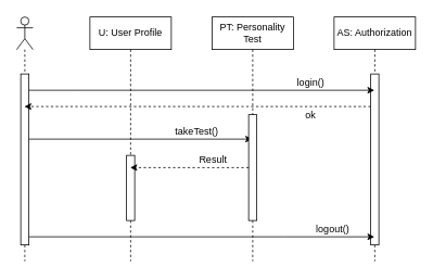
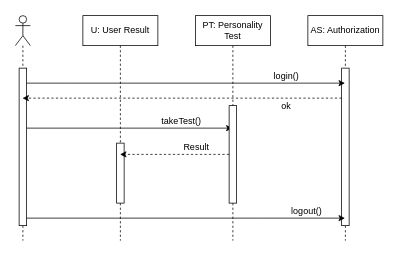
- <mxCell id="2" value="U: User Profile" style="shape=umlLifeline;perimeter=lifelinePerimeter;whiteSpace=wrap;html=1;container=1;collapsible=0;recursiveResize=0;outlineConnect=0;" parent="1" vertex="1"><mxGeometry x="110" y="20" width="100" height="300" as="geometry" /></mxCell>
+ <mxCell id="2" value="U: User Result" style="shape=umlLifeline;perimeter=lifelinePerimeter;whiteSpace=wrap;html=1;container=1;collapsible=0;recursiveResize=0;outlineConnect=0;" parent="1" vertex="1"><mxGeometry x="110" y="20" width="100" height="300" as="geometry" /></mxCell>
